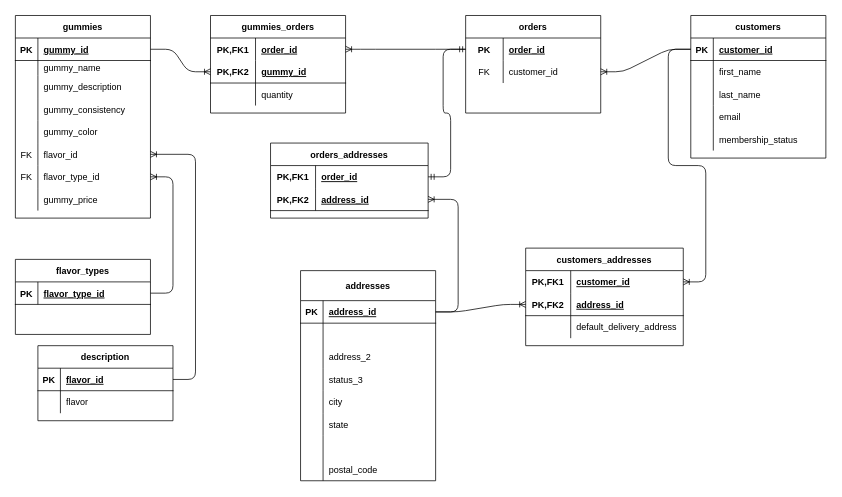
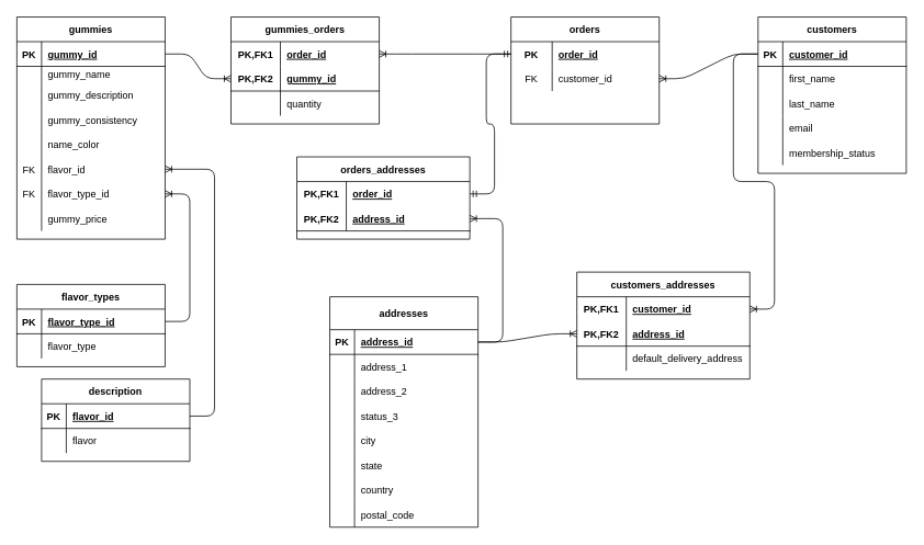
- <mxCell id="17" value="gummy_color" style="shape=partialRectangle;connectable=0;fillColor=none;top=0;left=0;bottom=0;right=0;align=left;spacingLeft=6;overflow=hidden;" vertex="1" parent="15"><mxGeometry x="30" width="150" height="30" as="geometry" /></mxCell>
+ <mxCell id="17" value="name_color" style="shape=partialRectangle;connectable=0;fillColor=none;top=0;left=0;bottom=0;right=0;align=left;spacingLeft=6;overflow=hidden;" vertex="1" parent="15"><mxGeometry x="30" width="150" height="30" as="geometry" /></mxCell>
+ <mxCell id="117" value="flavor_type" style="shape=partialRectangle;connectable=0;fillColor=none;top=0;left=0;bottom=0;right=0;align=left;spacingLeft=6;overflow=hidden;" vertex="1" parent="115"><mxGeometry x="30" width="150" height="30" as="geometry" /></mxCell>
+ <mxCell id="71" value="address_1" style="shape=partialRectangle;connectable=0;fillColor=none;top=0;left=0;bottom=0;right=0;align=left;spacingLeft=6;overflow=hidden;" vertex="1" parent="69"><mxGeometry x="30" width="150" height="30" as="geometry" /></mxCell>
+ <mxCell id="86" value="country" style="shape=partialRectangle;connectable=0;fillColor=none;top=0;left=0;bottom=0;right=0;align=left;spacingLeft=6;overflow=hidden;" vertex="1" parent="84"><mxGeometry x="30" width="150" height="30" as="geometry" /></mxCell>
